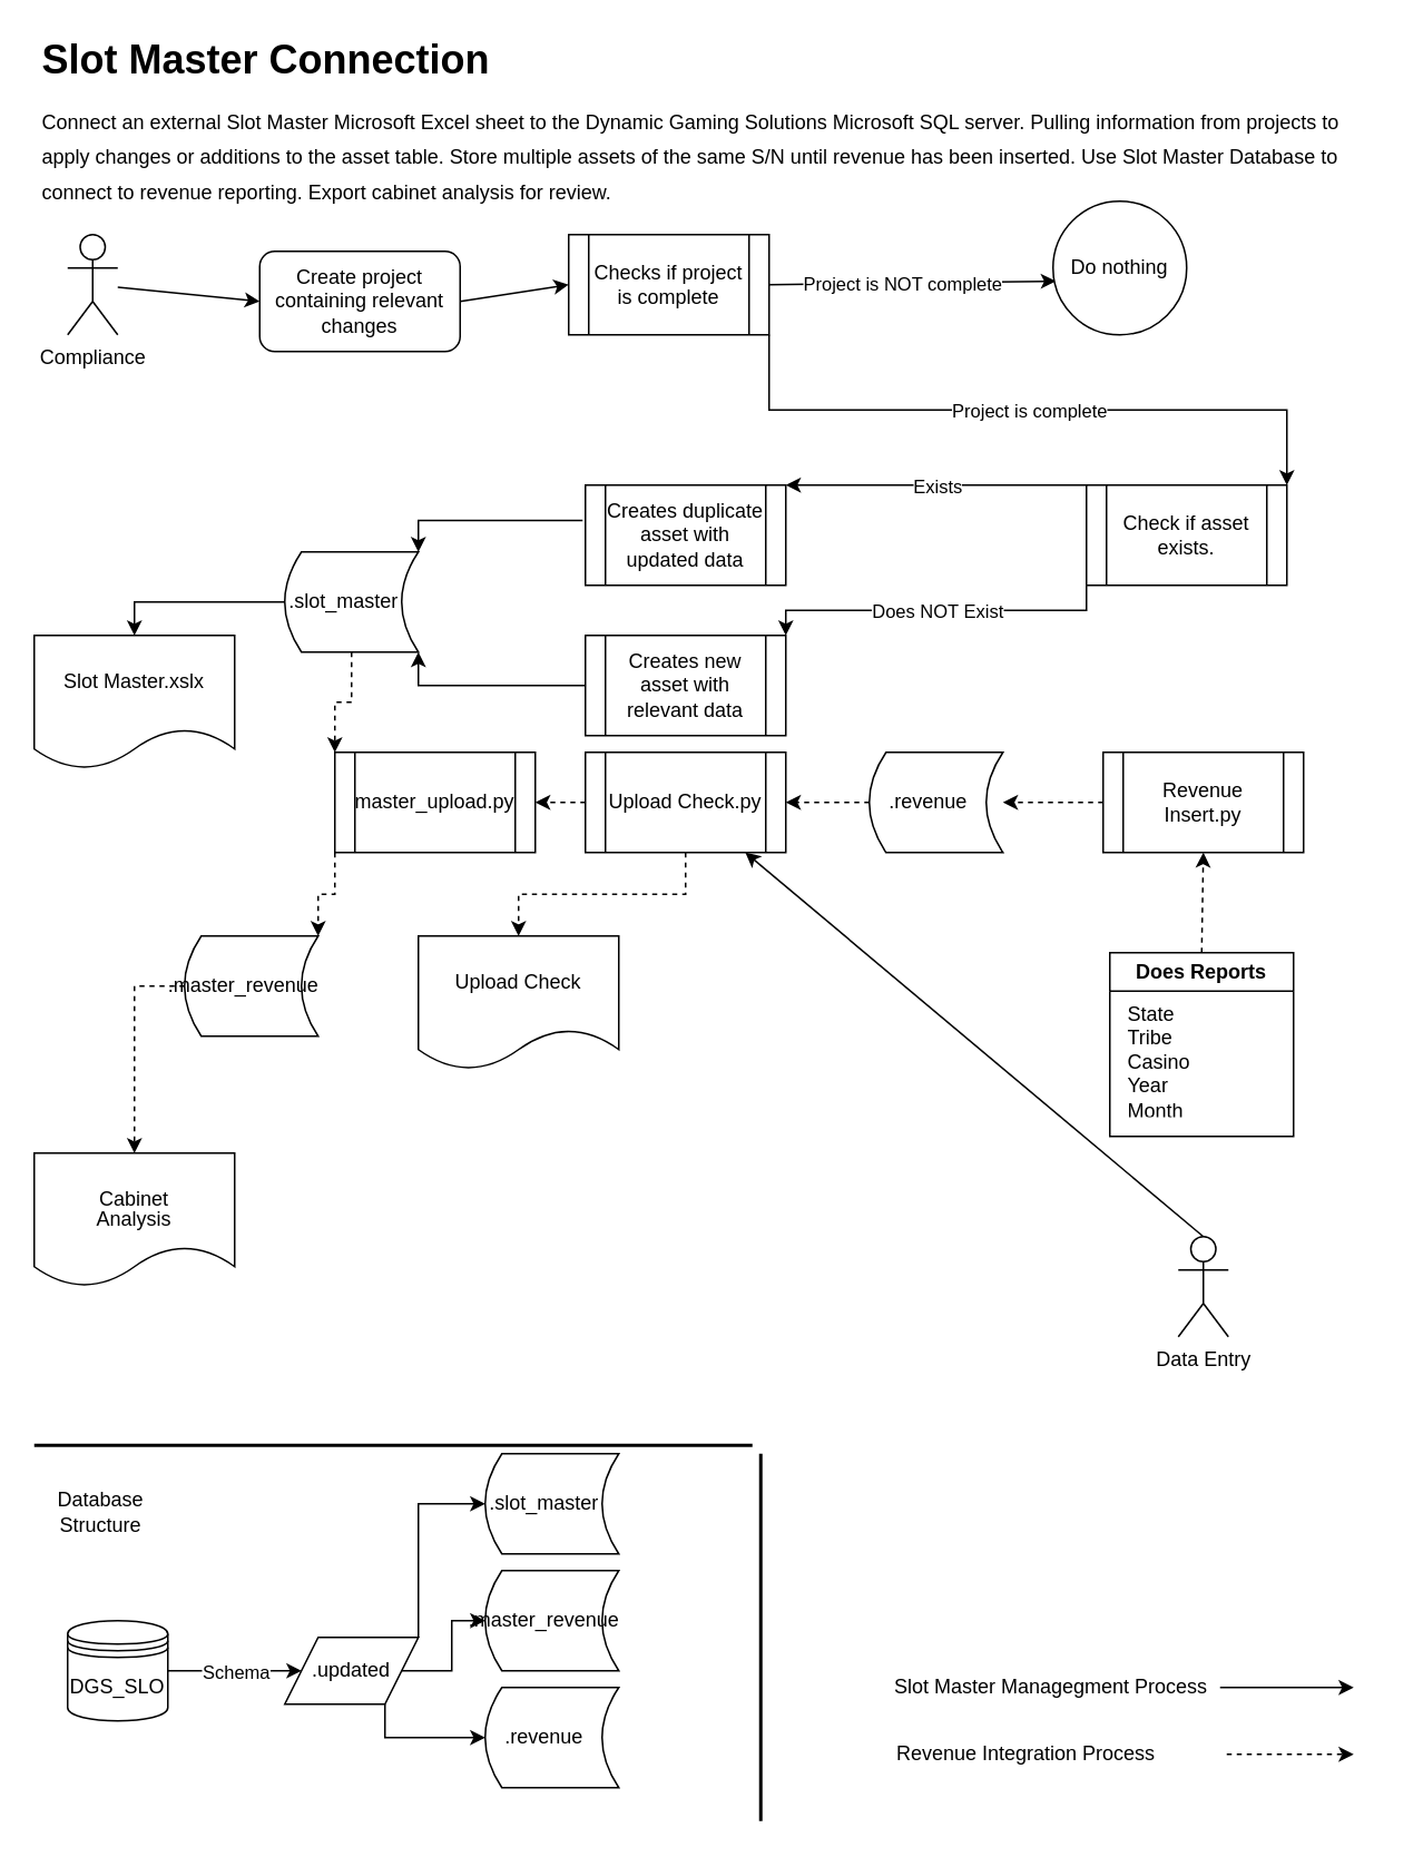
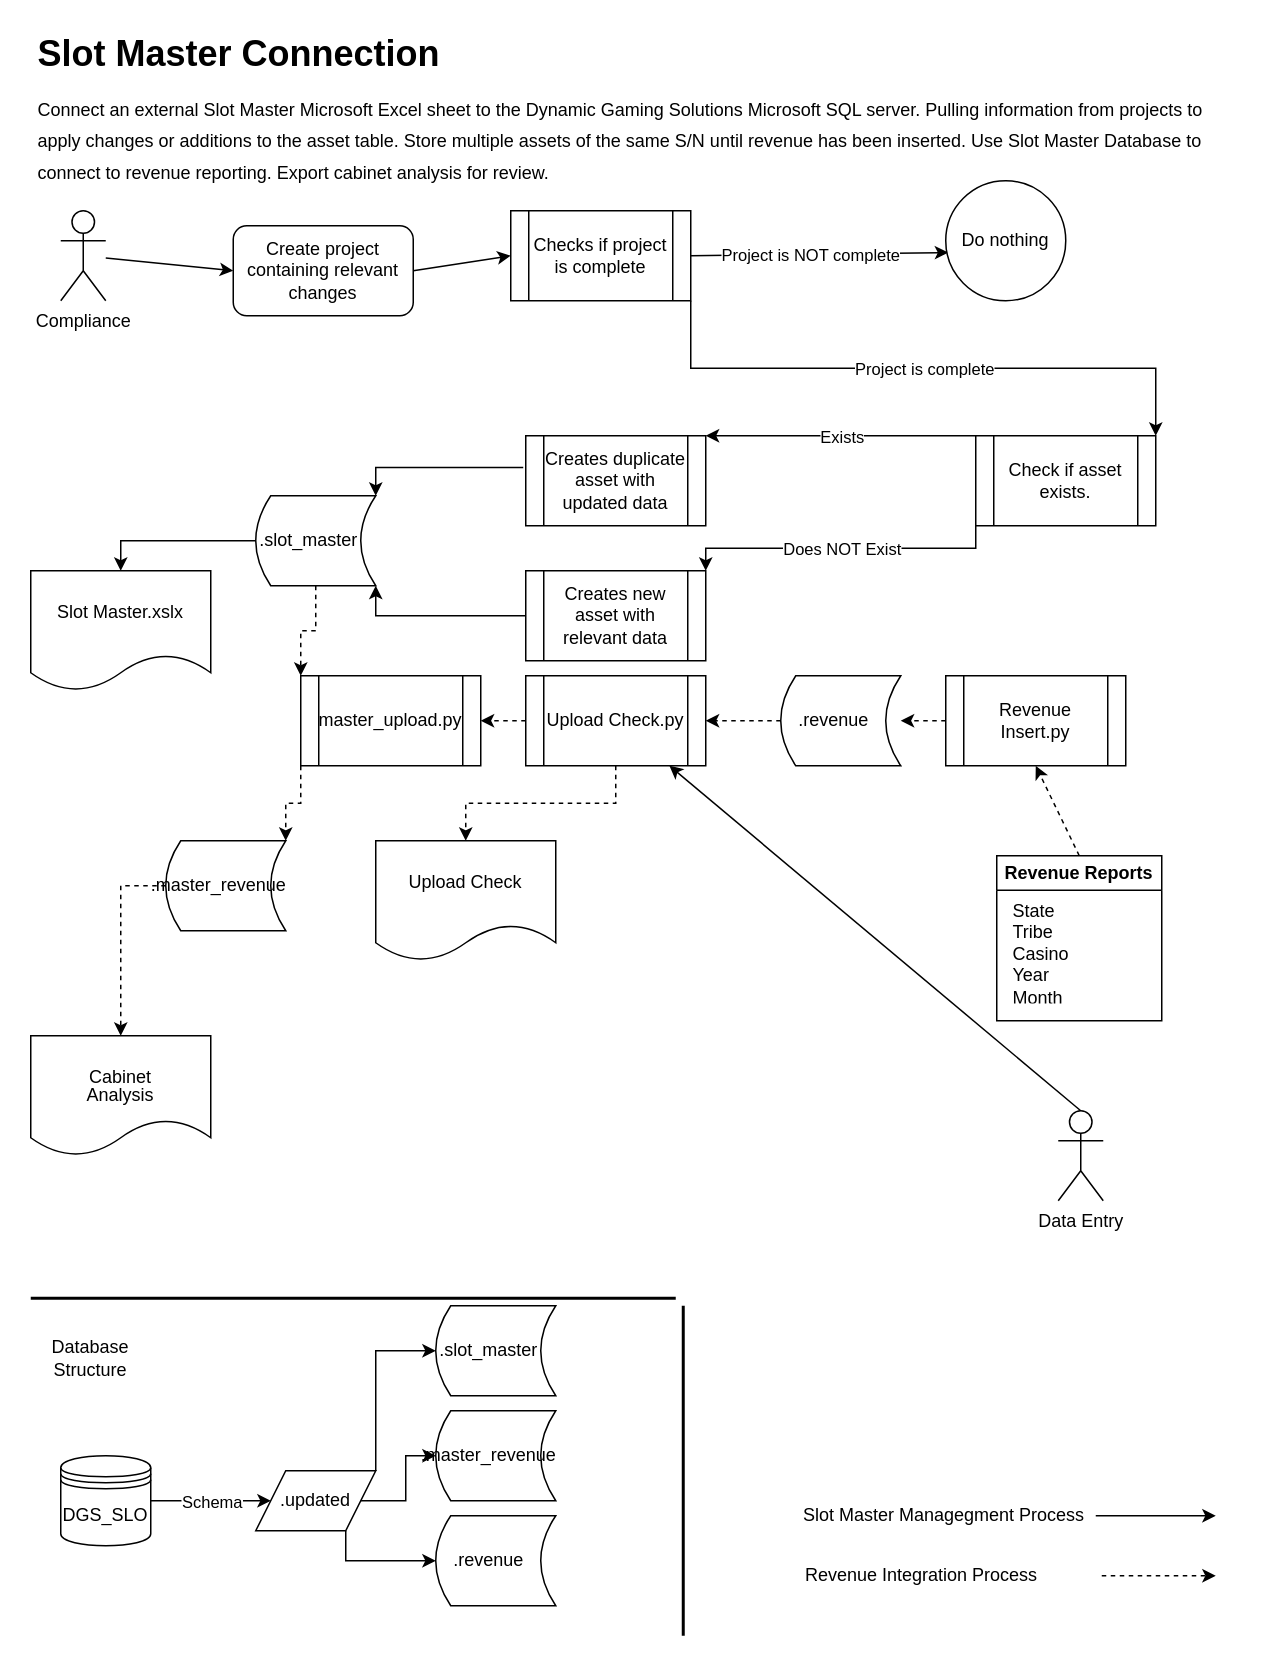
- <mxCell id="50" value="Revenue Insert.py" style="shape=process;whiteSpace=wrap;html=1;backgroundOutline=1;" parent="1" vertex="1"><mxGeometry x="660" y="450" width="120" height="60" as="geometry" /></mxCell>
+ <mxCell id="50" value="Revenue Insert.py" style="shape=process;whiteSpace=wrap;html=1;backgroundOutline=1;" parent="1" vertex="1"><mxGeometry x="630" y="450" width="120" height="60" as="geometry" /></mxCell>
- <mxCell id="52" value="Does Reports" style="swimlane;whiteSpace=wrap;html=1;" parent="1" vertex="1"><mxGeometry x="664" y="570" width="110" height="110" as="geometry"><mxRectangle x="654" y="560" width="140" height="30" as="alternateBounds" /></mxGeometry></mxCell>
+ <mxCell id="52" value="Revenue Reports" style="swimlane;whiteSpace=wrap;html=1;" parent="1" vertex="1"><mxGeometry x="664" y="570" width="110" height="110" as="geometry"><mxRectangle x="654" y="560" width="140" height="30" as="alternateBounds" /></mxGeometry></mxCell>
